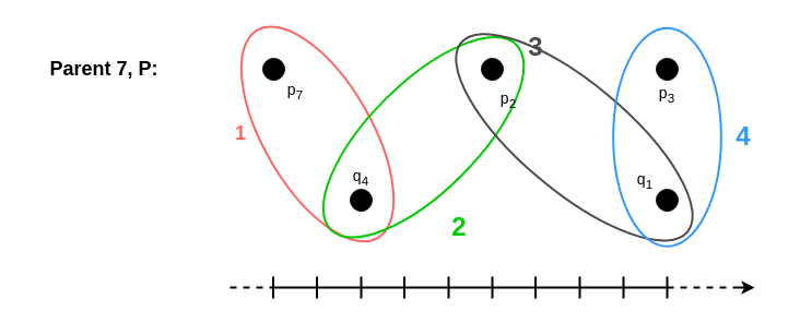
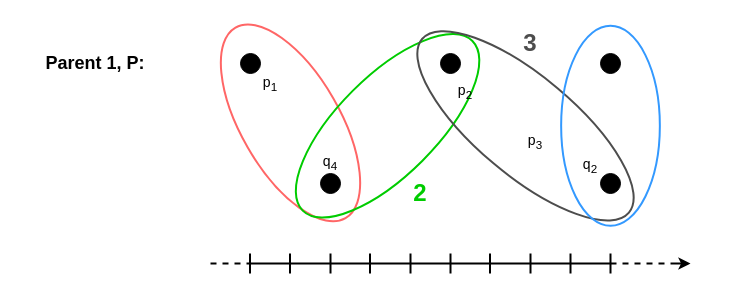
- <mxCell id="27" value="&lt;h1&gt;3&lt;/h1&gt;" style="text;html=1;strokeColor=none;fillColor=none;align=center;verticalAlign=middle;whiteSpace=wrap;rounded=0;fontColor=#4D4D4D;" vertex="1" parent="1"><mxGeometry x="470" y="20" width="40" height="20" as="geometry" /></mxCell>
+ <mxCell id="27" value="&lt;h1&gt;3&lt;/h1&gt;" style="text;html=1;strokeColor=none;fillColor=none;align=center;verticalAlign=middle;whiteSpace=wrap;rounded=0;fontColor=#4D4D4D;" vertex="1" parent="1"><mxGeometry x="510" y="20" width="40" height="20" as="geometry" /></mxCell>
- <mxCell id="29" value="&lt;h2&gt;Parent 7, P:&lt;/h2&gt;" style="text;html=1;strokeColor=none;fillColor=none;align=center;verticalAlign=middle;whiteSpace=wrap;rounded=0;" vertex="1" parent="1"><mxGeometry x="20" y="40" width="150" height="20" as="geometry" /></mxCell>
+ <mxCell id="29" value="&lt;h2&gt;Parent 1, P:&lt;/h2&gt;" style="text;html=1;strokeColor=none;fillColor=none;align=center;verticalAlign=middle;whiteSpace=wrap;rounded=0;" vertex="1" parent="1"><mxGeometry x="20" y="40" width="150" height="20" as="geometry" /></mxCell>
- <mxCell id="30" value="p&lt;sub&gt;7&lt;/sub&gt; " style="text;html=1;strokeColor=none;fillColor=none;align=center;verticalAlign=middle;whiteSpace=wrap;rounded=0;fontSize=14;" vertex="1" parent="1"><mxGeometry x="250" y="60" width="40" height="20" as="geometry" /></mxCell>
+ <mxCell id="30" value="p&lt;sub&gt;1&lt;/sub&gt; " style="text;html=1;strokeColor=none;fillColor=none;align=center;verticalAlign=middle;whiteSpace=wrap;rounded=0;fontSize=14;" vertex="1" parent="1"><mxGeometry x="250" y="60" width="40" height="20" as="geometry" /></mxCell>
- <mxCell id="32" value="p&lt;sub&gt;3&lt;/sub&gt; " style="text;html=1;strokeColor=none;fillColor=none;align=center;verticalAlign=middle;whiteSpace=wrap;rounded=0;fontSize=14;" vertex="1" parent="1"><mxGeometry x="590" y="62.93" width="40" height="20" as="geometry" /></mxCell>
+ <mxCell id="32" value="p&lt;sub&gt;3&lt;/sub&gt; " style="text;html=1;strokeColor=none;fillColor=none;align=center;verticalAlign=middle;whiteSpace=wrap;rounded=0;fontSize=14;" vertex="1" parent="1"><mxGeometry x="515" y="117.93" width="40" height="20" as="geometry" /></mxCell>
- <mxCell id="25" value="&lt;h2&gt;1&lt;/h2&gt;" style="text;html=1;strokeColor=none;fillColor=none;align=center;verticalAlign=middle;whiteSpace=wrap;rounded=0;fontColor=#FF6666;" vertex="1" parent="1"><mxGeometry x="200" y="99.36" width="40" height="20" as="geometry" /></mxCell>
- <mxCell id="28" value="&lt;h1&gt;4&lt;/h1&gt;" style="text;html=1;strokeColor=none;fillColor=none;align=center;verticalAlign=middle;whiteSpace=wrap;rounded=0;fontColor=#3399FF;" vertex="1" parent="1"><mxGeometry x="660" y="102.29" width="40" height="20" as="geometry" /></mxCell>
- <mxCell id="33" value="q&lt;sub&gt;1&lt;/sub&gt;" style="text;html=1;strokeColor=none;fillColor=none;align=center;verticalAlign=middle;whiteSpace=wrap;rounded=0;fontSize=14;" vertex="1" parent="1"><mxGeometry x="570" y="141.65" width="40" height="20" as="geometry" /></mxCell>
+ <mxCell id="33" value="q&lt;sub&gt;2&lt;/sub&gt;" style="text;html=1;strokeColor=none;fillColor=none;align=center;verticalAlign=middle;whiteSpace=wrap;rounded=0;fontSize=14;" vertex="1" parent="1"><mxGeometry x="570" y="141.65" width="40" height="20" as="geometry" /></mxCell>
- <mxCell id="26" value="&lt;div&gt;&lt;h1&gt;&lt;font&gt;2&lt;br&gt;&lt;/font&gt;&lt;/h1&gt;&lt;/div&gt;" style="text;html=1;strokeColor=none;fillColor=none;align=center;verticalAlign=middle;whiteSpace=wrap;rounded=0;fontColor=#00CC00;" vertex="1" parent="1"><mxGeometry x="400" y="185" width="40" height="20" as="geometry" /></mxCell>
+ <mxCell id="26" value="&lt;div&gt;&lt;h1&gt;&lt;font&gt;2&lt;br&gt;&lt;/font&gt;&lt;/h1&gt;&lt;/div&gt;" style="text;html=1;strokeColor=none;fillColor=none;align=center;verticalAlign=middle;whiteSpace=wrap;rounded=0;fontColor=#00CC00;" vertex="1" parent="1"><mxGeometry x="400" y="170" width="40" height="20" as="geometry" /></mxCell>
